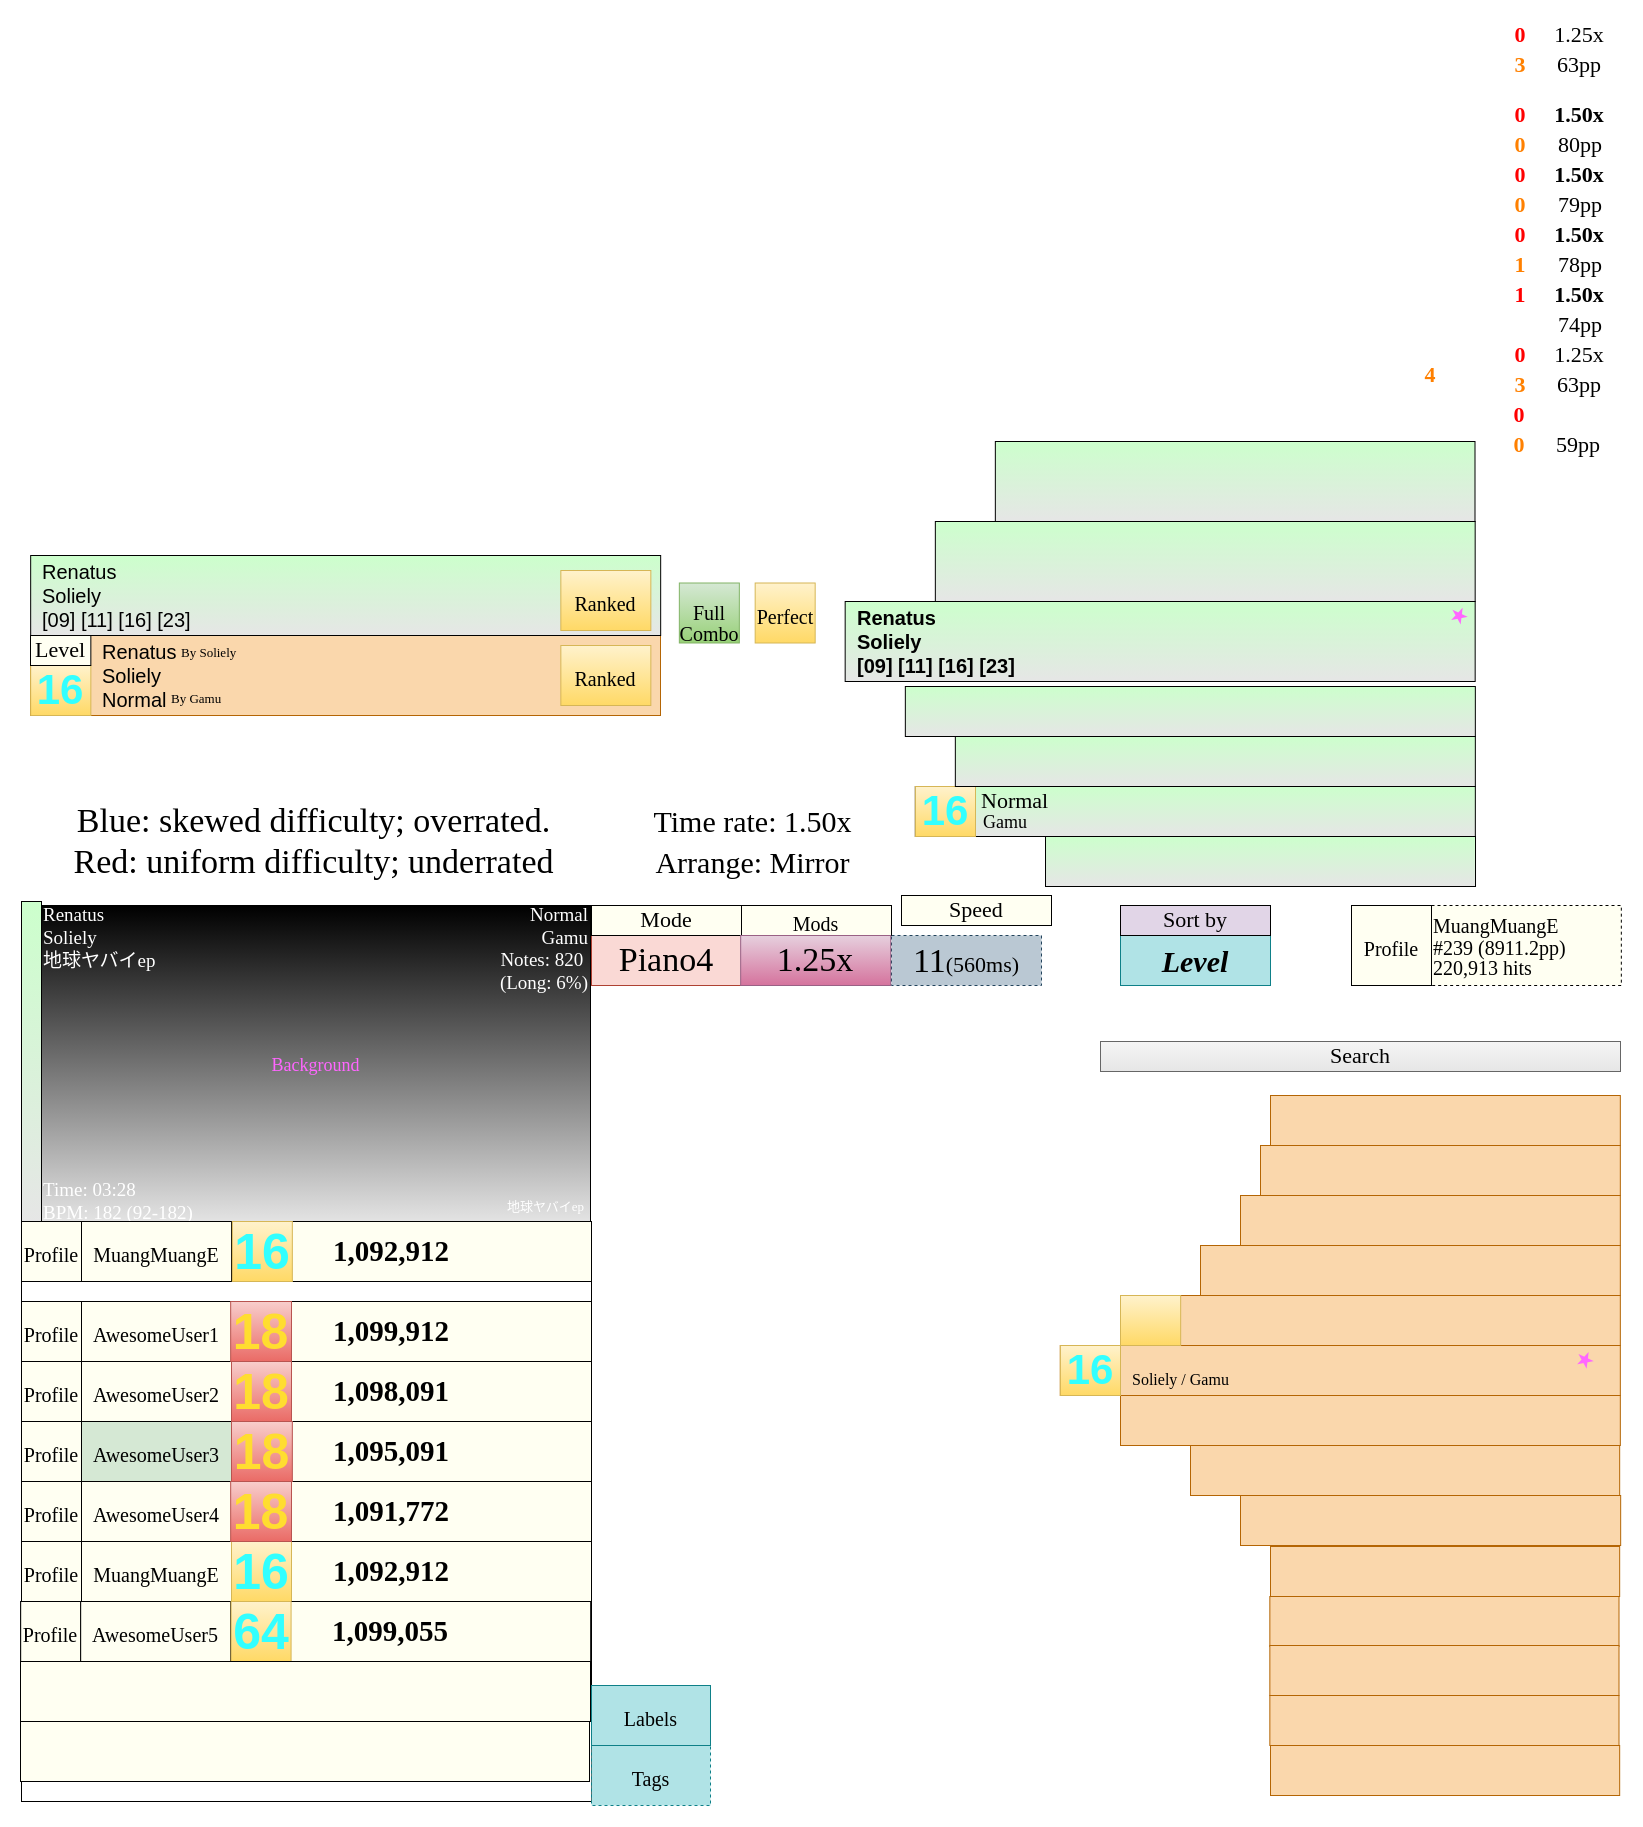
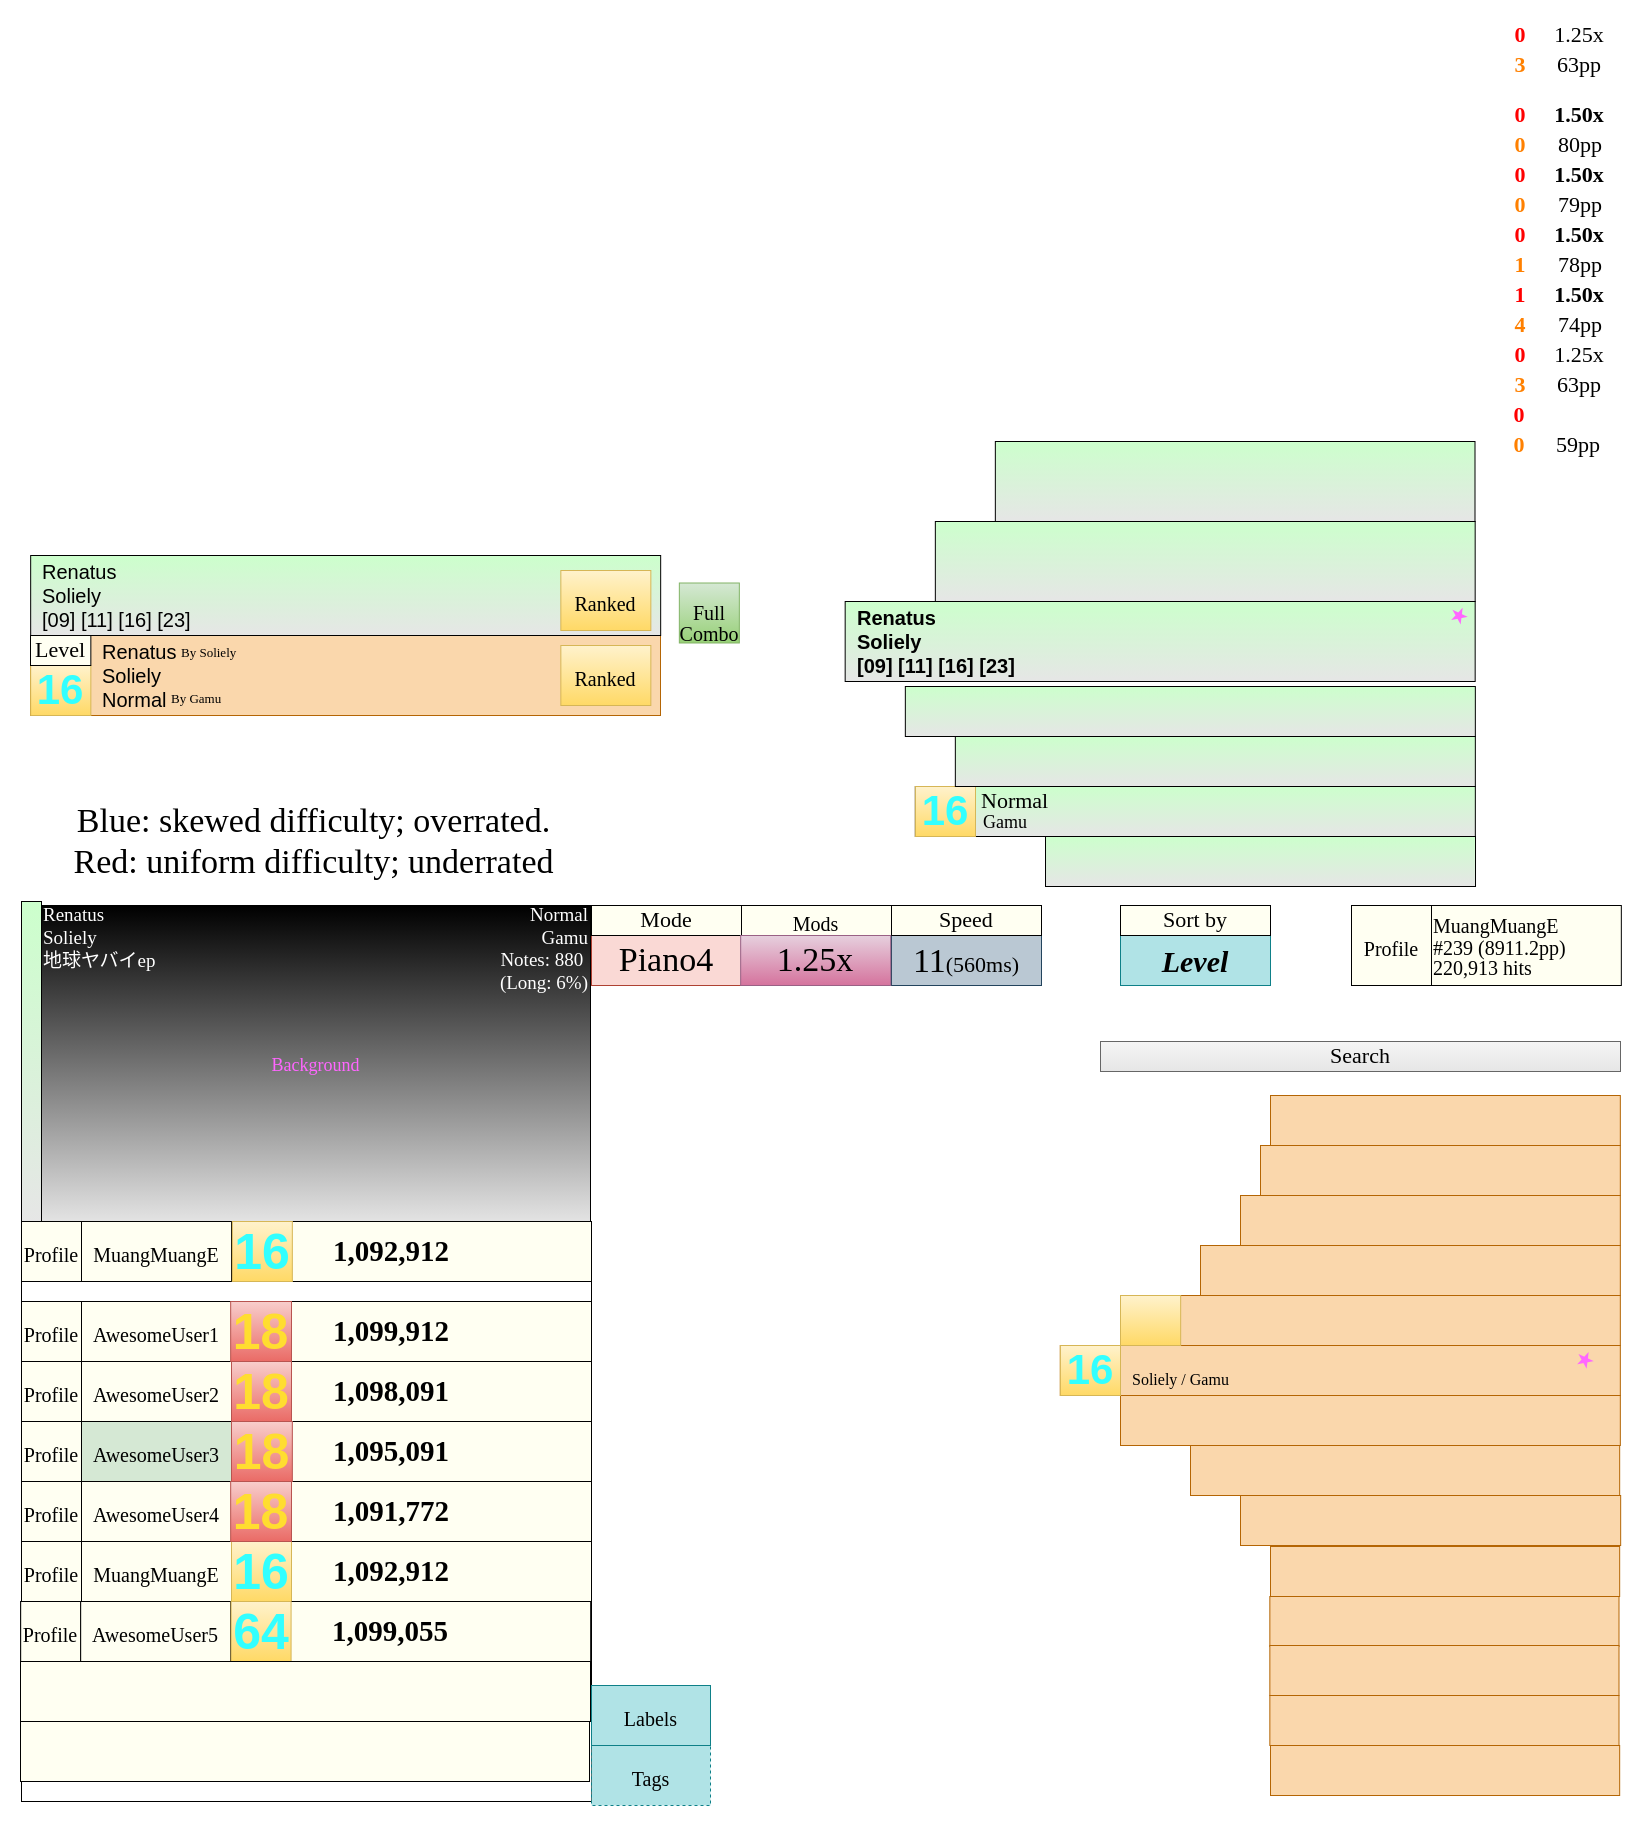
- <mxCell id="62" value="&lt;font color=&quot;#ff8000&quot;&gt;&lt;b&gt;4&lt;/b&gt;&lt;/font&gt;" style="text;html=1;strokeColor=none;fillColor=none;align=center;verticalAlign=middle;whiteSpace=wrap;rounded=0;fontFamily=Georgia;fontSize=22;fontColor=#000000;" vertex="1" parent="1"><mxGeometry x="1400" y="360" width="60" height="30" as="geometry" /></mxCell>
+ <mxCell id="62" value="&lt;font color=&quot;#ff8000&quot;&gt;&lt;b&gt;4&lt;/b&gt;&lt;/font&gt;" style="text;html=1;strokeColor=none;fillColor=none;align=center;verticalAlign=middle;whiteSpace=wrap;rounded=0;fontFamily=Georgia;fontSize=22;fontColor=#000000;" vertex="1" parent="1"><mxGeometry x="1490" y="310" width="60" height="30" as="geometry" /></mxCell>
- <mxCell id="80" value="&lt;p style=&quot;line-height: 0.6;&quot;&gt;&lt;/p&gt;&lt;div style=&quot;&quot;&gt;&lt;span style=&quot;font-size: 20px;&quot;&gt;Perfect&lt;/span&gt;&lt;/div&gt;&lt;p&gt;&lt;/p&gt;" style="rounded=0;whiteSpace=wrap;html=1;fontFamily=Georgia;fontSize=34;fillColor=#fff2cc;align=center;gradientColor=#ffd966;strokeColor=#d6b656;" vertex="1" parent="1"><mxGeometry x="754.67" y="582.5" width="60" height="60" as="geometry" /></mxCell>
- <mxCell id="20" value="&lt;span style=&quot;font-size: 30px; text-align: left;&quot;&gt;Time rate: 1.50x&lt;/span&gt;&lt;br style=&quot;font-size: 30px; text-align: left;&quot;&gt;&lt;span style=&quot;font-size: 30px; text-align: left;&quot;&gt;Arrange: Mirror&lt;/span&gt;" style="text;html=1;strokeColor=none;fillColor=none;align=center;verticalAlign=middle;whiteSpace=wrap;rounded=0;fontFamily=Georgia;fontSize=34;fontColor=#000000;" vertex="1" parent="1"><mxGeometry x="630" y="796" width="245" height="90" as="geometry" /></mxCell>
- <mxCell id="17" value="Speed" style="rounded=0;whiteSpace=wrap;html=1;fontFamily=Georgia;fontSize=22;fontColor=#000000;fillColor=#FFFFF2;" vertex="1" parent="1"><mxGeometry x="901" y="895" width="150" height="30" as="geometry" /></mxCell>
+ <mxCell id="17" value="Speed" style="rounded=0;whiteSpace=wrap;html=1;fontFamily=Georgia;fontSize=22;fontColor=#000000;fillColor=#FFFFF2;" vertex="1" parent="1"><mxGeometry x="891" width="150" height="30" as="geometry" y="905" /></mxCell>
- <mxCell id="18" value="Sort by" style="rounded=0;whiteSpace=wrap;html=1;fontFamily=Georgia;fontSize=22;fontColor=#000000;fillColor=#e1d5e7;" vertex="1" parent="1"><mxGeometry x="1120" width="150" height="30" as="geometry" y="905" /></mxCell>
+ <mxCell id="18" value="Sort by" style="rounded=0;whiteSpace=wrap;html=1;fontFamily=Georgia;fontSize=22;fontColor=#000000;fillColor=#FFFFF2;" vertex="1" parent="1"><mxGeometry x="1120" width="150" height="30" as="geometry" y="905" /></mxCell>
- <mxCell id="21" value="&lt;p style=&quot;line-height: 0.7;&quot;&gt;&lt;/p&gt;&lt;div style=&quot;font-size: 20px;&quot;&gt;&lt;span style=&quot;background-color: initial;&quot;&gt;&lt;font style=&quot;font-size: 20px;&quot;&gt;MuangMuangE&lt;/font&gt;&lt;/span&gt;&lt;/div&gt;&lt;span style=&quot;line-height: 1; font-size: 20px;&quot;&gt;&lt;font style=&quot;font-size: 20px;&quot;&gt;&lt;div style=&quot;&quot;&gt;&lt;span style=&quot;background-color: initial;&quot;&gt;#239 (8911.2pp)&lt;/span&gt;&lt;/div&gt;&lt;div style=&quot;&quot;&gt;220,913 hits&lt;/div&gt;&lt;/font&gt;&lt;/span&gt;&lt;p&gt;&lt;/p&gt;" style="rounded=0;whiteSpace=wrap;html=1;fontFamily=Georgia;fontSize=34;fontColor=#000000;fillColor=#FFFFF2;align=left;dashed=1;" vertex="1" parent="1"><mxGeometry x="1431" width="189.83" height="80" as="geometry" y="905" /></mxCell>
+ <mxCell id="21" value="&lt;p style=&quot;line-height: 0.7;&quot;&gt;&lt;/p&gt;&lt;div style=&quot;font-size: 20px;&quot;&gt;&lt;span style=&quot;background-color: initial;&quot;&gt;&lt;font style=&quot;font-size: 20px;&quot;&gt;MuangMuangE&lt;/font&gt;&lt;/span&gt;&lt;/div&gt;&lt;span style=&quot;line-height: 1; font-size: 20px;&quot;&gt;&lt;font style=&quot;font-size: 20px;&quot;&gt;&lt;div style=&quot;&quot;&gt;&lt;span style=&quot;background-color: initial;&quot;&gt;#239 (8911.2pp)&lt;/span&gt;&lt;/div&gt;&lt;div style=&quot;&quot;&gt;220,913 hits&lt;/div&gt;&lt;/font&gt;&lt;/span&gt;&lt;p&gt;&lt;/p&gt;" style="rounded=0;whiteSpace=wrap;html=1;fontFamily=Georgia;fontSize=34;fontColor=#000000;fillColor=#FFFFF2;align=left;" vertex="1" parent="1"><mxGeometry x="1431" width="189.83" height="80" as="geometry" y="905" /></mxCell>
- <mxCell id="8" value="&lt;div style=&quot;&quot;&gt;&lt;br&gt;&lt;/div&gt;&lt;font style=&quot;&quot;&gt;&lt;span style=&quot;color: rgb(255, 255, 255); font-family: Georgia; font-size: 19px;&quot;&gt;&lt;div style=&quot;&quot;&gt;&lt;span style=&quot;background-color: initial;&quot;&gt;Normal&lt;/span&gt;&lt;/div&gt;&lt;div style=&quot;&quot;&gt;&lt;span style=&quot;background-color: initial;&quot;&gt;Gamu&lt;/span&gt;&lt;/div&gt;&lt;div style=&quot;&quot;&gt;Notes: 820&amp;nbsp;&lt;/div&gt;&lt;div style=&quot;&quot;&gt;(Long: 6%)&lt;span style=&quot;background-color: initial;&quot;&gt;&lt;br&gt;&lt;/span&gt;&lt;/div&gt;&lt;div style=&quot;&quot;&gt;&lt;span style=&quot;background-color: initial;&quot;&gt;&lt;br&gt;&lt;/span&gt;&lt;/div&gt;&lt;/span&gt;&lt;/font&gt;" style="text;html=1;strokeColor=none;fillColor=none;align=right;verticalAlign=middle;whiteSpace=wrap;rounded=0;" vertex="1" parent="1"><mxGeometry x="359" y="901" width="231" height="104" as="geometry" /></mxCell>
+ <mxCell id="8" value="&lt;div style=&quot;&quot;&gt;&lt;br&gt;&lt;/div&gt;&lt;font style=&quot;&quot;&gt;&lt;span style=&quot;color: rgb(255, 255, 255); font-family: Georgia; font-size: 19px;&quot;&gt;&lt;div style=&quot;&quot;&gt;&lt;span style=&quot;background-color: initial;&quot;&gt;Normal&lt;/span&gt;&lt;/div&gt;&lt;div style=&quot;&quot;&gt;&lt;span style=&quot;background-color: initial;&quot;&gt;Gamu&lt;/span&gt;&lt;/div&gt;&lt;div style=&quot;&quot;&gt;Notes: 880&amp;nbsp;&lt;/div&gt;&lt;div style=&quot;&quot;&gt;(Long: 6%)&lt;span style=&quot;background-color: initial;&quot;&gt;&lt;br&gt;&lt;/span&gt;&lt;/div&gt;&lt;div style=&quot;&quot;&gt;&lt;span style=&quot;background-color: initial;&quot;&gt;&lt;br&gt;&lt;/span&gt;&lt;/div&gt;&lt;/span&gt;&lt;/font&gt;" style="text;html=1;strokeColor=none;fillColor=none;align=right;verticalAlign=middle;whiteSpace=wrap;rounded=0;" vertex="1" parent="1"><mxGeometry x="359" y="901" width="231" height="104" as="geometry" /></mxCell>
- <mxCell id="11" value="&lt;p style=&quot;line-height: 0.8;&quot;&gt;11&lt;font style=&quot;font-size: 22px;&quot;&gt;(560ms)&lt;/font&gt;&lt;/p&gt;" style="rounded=0;whiteSpace=wrap;html=1;fontFamily=Georgia;fontSize=34;fillColor=#bac8d3;strokeColor=#23445d;dashed=1;" vertex="1" parent="1"><mxGeometry x="891" y="935" width="150" height="50" as="geometry" /></mxCell>
+ <mxCell id="11" value="&lt;p style=&quot;line-height: 0.8;&quot;&gt;11&lt;font style=&quot;font-size: 22px;&quot;&gt;(560ms)&lt;/font&gt;&lt;/p&gt;" style="rounded=0;whiteSpace=wrap;html=1;fontFamily=Georgia;fontSize=34;fillColor=#bac8d3;strokeColor=#23445d;" vertex="1" parent="1"><mxGeometry x="891" y="935" width="150" height="50" as="geometry" /></mxCell>
- <mxCell id="7" value="&lt;div style=&quot;&quot;&gt;&lt;span style=&quot;color: rgb(255, 255, 255); font-family: Georgia; font-size: 19px; background-color: initial;&quot;&gt;Time: 03:28&lt;/span&gt;&lt;/div&gt;&lt;font style=&quot;font-size: 19px;&quot;&gt;&lt;div style=&quot;&quot;&gt;&lt;span style=&quot;color: rgb(255, 255, 255); font-family: Georgia; background-color: initial;&quot;&gt;BPM: 182 (92-182)&lt;/span&gt;&lt;/div&gt;&lt;/font&gt;" style="text;html=1;strokeColor=none;fillColor=none;align=left;verticalAlign=middle;whiteSpace=wrap;rounded=0;" vertex="1" parent="1"><mxGeometry x="41" y="1180" width="181" height="41" as="geometry" /></mxCell>
- <mxCell id="108" value="&lt;font color=&quot;#ffffff&quot;&gt;地球ヤバイep&lt;/font&gt;" style="text;html=1;strokeColor=none;fillColor=none;align=center;verticalAlign=middle;whiteSpace=wrap;rounded=0;fontFamily=Tahoma;fontSize=13;fontColor=#000000;" vertex="1" parent="1"><mxGeometry x="500" y="1191" width="91" height="30" as="geometry" /></mxCell>
